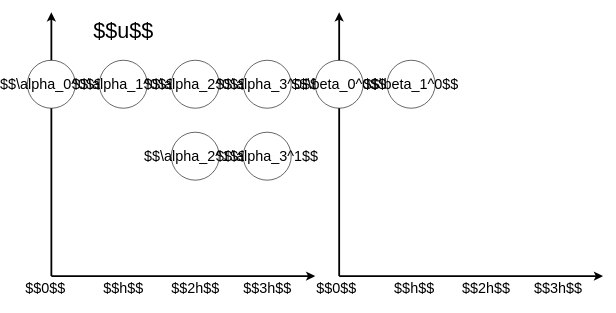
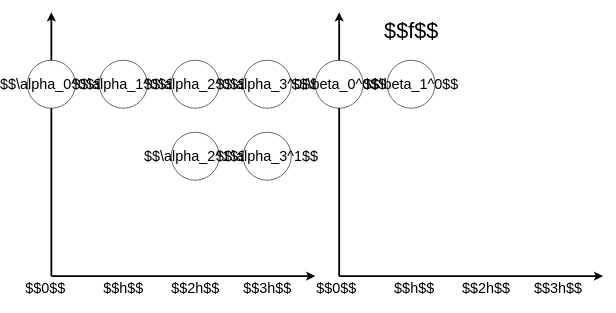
- <mxCell id="22" value="$$u$$" style="text;html=1;align=center;verticalAlign=middle;resizable=0;points=[];autosize=1;strokeColor=none;fillColor=none;fontSize=36;" vertex="1" parent="1"><mxGeometry x="135" y="20" width="120" height="60" as="geometry" /></mxCell>
+ <mxCell id="23" value="$$f$$" style="text;html=1;align=center;verticalAlign=middle;resizable=0;points=[];autosize=1;strokeColor=none;fillColor=none;fontSize=36;" vertex="1" parent="1"><mxGeometry x="620" y="20" width="110" height="60" as="geometry" /></mxCell>
